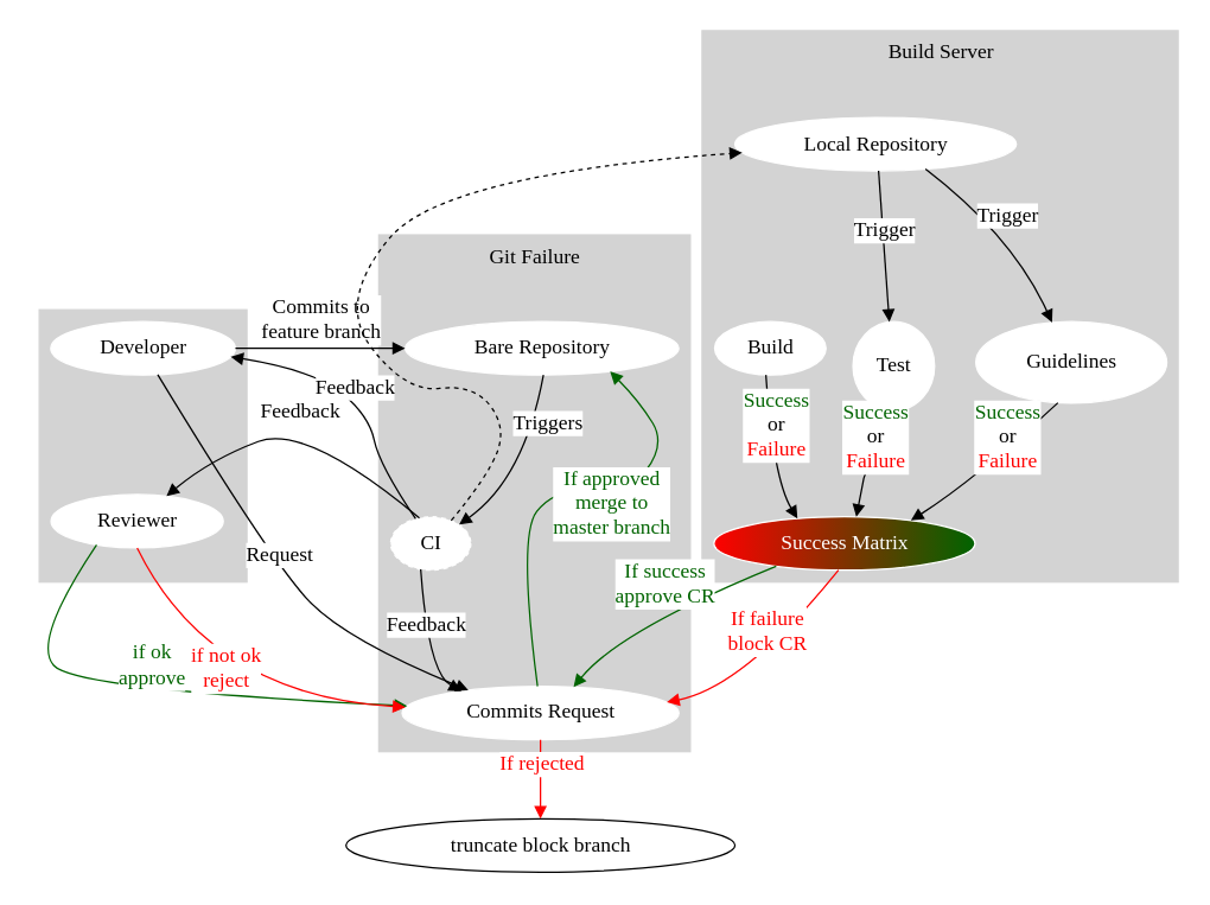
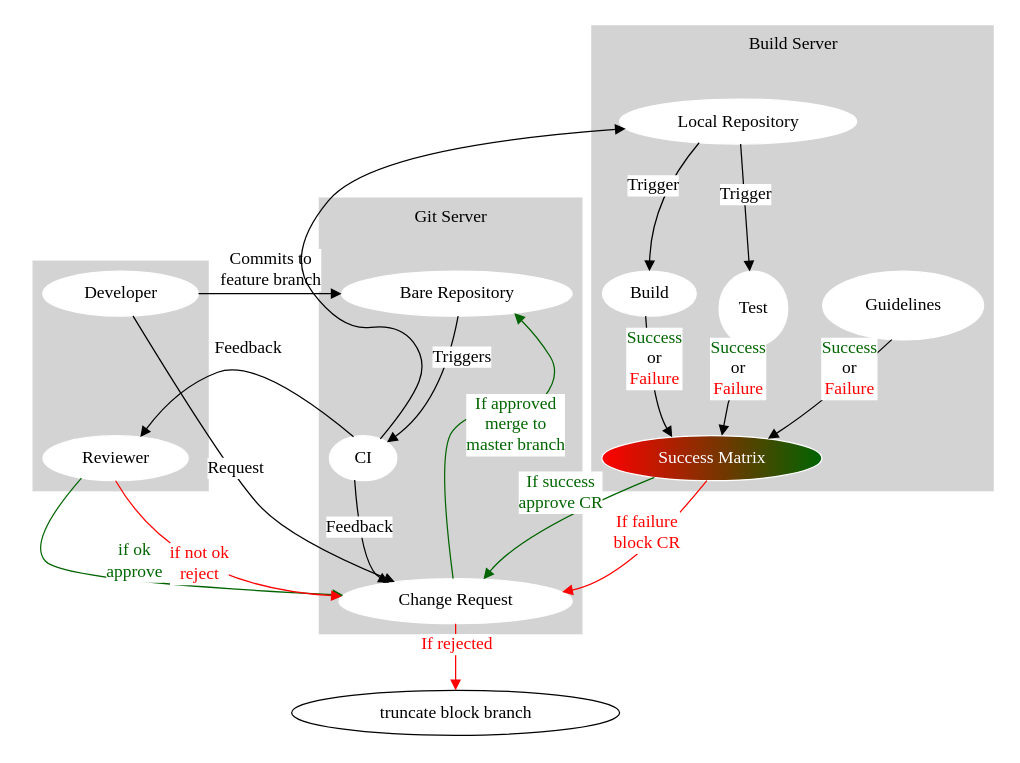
- <mxCell id="41" style="html=1;endArrow=block;dashed=0;endFill=1;startArrow=none;startFill=0;fillColor=black;strokeColor=black;strokeWidth=1;curved=1;exitX=0.691;exitY=1.0;entryX=0.394;entryY=0.0;" parent="1" source="10" target="14" edge="1"><mxGeometry relative="1" as="geometry"><mxPoint x="626.2" y="113.42" as="sourcePoint" /><mxPoint x="708.4" y="206.11" as="targetPoint" /><Array as="points"><mxPoint x="682.051" y="158.059" /></Array></mxGeometry></mxCell>
- <mxCell id="42" value="&lt;font style='font-size: 14.0px;' face='Times,serif' color='#000000'&gt;Trigger&lt;/font&gt;" style="edgeLabel;html=1;align=center;verticalAlign=bottom;resizable=0;points=[];" parent="41" vertex="1" connectable="0"><mxGeometry relative="1" as="geometry" /></mxCell>
+ <mxCell id="37" style="html=1;endArrow=block;dashed=0;endFill=1;startArrow=none;startFill=0;fillColor=black;strokeColor=black;strokeWidth=1;curved=1;exitX=0.326;exitY=1.0;entryX=0.494;entryY=0.0;" parent="1" source="10" target="12" edge="1"><mxGeometry relative="1" as="geometry"><mxPoint x="556.95" y="113.85" as="sourcePoint" /><mxPoint x="518.53" y="204.76" as="targetPoint" /><Array as="points"><mxPoint x="520.525" y="158.672" /></Array></mxGeometry></mxCell>
+ <mxCell id="38" value="&lt;font style='font-size: 14.0px;' face='Times,serif' color='#000000'&gt;Trigger&lt;/font&gt;" style="edgeLabel;html=1;align=center;verticalAlign=bottom;resizable=0;points=[];" parent="37" vertex="1" connectable="0"><mxGeometry relative="1" as="geometry" /></mxCell>
- <mxCell id="32" style="html=1;endArrow=block;dashed=1;endFill=1;startArrow=none;startFill=0;fillColor=black;strokeColor=black;strokeWidth=1;curved=1;exitX=0.811;exitY=0.0;entryX=0.0;entryY=0.667;" parent="1" source="9" target="10" edge="1"><mxGeometry relative="1" as="geometry"><mxPoint x="306.8" y="351.26" as="sourcePoint" /><mxPoint x="487.24" y="102.52" as="targetPoint" /><Array as="points"><mxPoint x="328.432" y="320.861" /><mxPoint x="341.154" y="287.609" /><mxPoint x="319.08" y="258.475" /><mxPoint x="272.92" y="264.025" /><mxPoint x="226.529" y="202.782" /><mxPoint x="297.775" y="117.16" /></Array></mxGeometry></mxCell>
+ <mxCell id="32" style="html=1;endArrow=block;dashed=0;endFill=1;startArrow=none;startFill=0;fillColor=black;strokeColor=black;strokeWidth=1;curved=1;exitX=0.811;exitY=0.0;entryX=0.0;entryY=0.667;" parent="1" source="9" target="10" edge="1"><mxGeometry relative="1" as="geometry"><mxPoint x="306.8" y="351.26" as="sourcePoint" /><mxPoint x="487.24" y="102.52" as="targetPoint" /><Array as="points"><mxPoint x="328.432" y="320.861" /><mxPoint x="341.154" y="287.609" /><mxPoint x="319.08" y="258.475" /><mxPoint x="272.92" y="264.025" /><mxPoint x="226.529" y="202.782" /><mxPoint x="297.775" y="117.16" /></Array></mxGeometry></mxCell>
- <mxCell id="3" value="&lt;font style='font-size: 14.0px;' face='Times,serif' color='#000000'&gt;Git Failure&lt;/font&gt;" style="verticalAlign=top;html=1;rounded=0;labelBackgroundColor=none;strokeColor=lightgrey;fillColor=lightgrey;strokeWidth=1;dashed=0;" parent="1" vertex="1"><mxGeometry x="255" y="157.75" width="210" height="348.5" as="geometry" /></mxCell>
+ <mxCell id="3" value="&lt;font style='font-size: 14.0px;' face='Times,serif' color='#000000'&gt;Git Server&lt;/font&gt;" style="verticalAlign=top;html=1;rounded=0;labelBackgroundColor=none;strokeColor=lightgrey;fillColor=lightgrey;strokeWidth=1;dashed=0;" parent="1" vertex="1"><mxGeometry x="255" y="157.75" width="210" height="348.5" as="geometry" /></mxCell>
- <mxCell id="26" style="html=1;endArrow=block;dashed=0;endFill=1;startArrow=none;startFill=0;fillColor=black;strokeColor=black;strokeWidth=1;curved=1;exitX=0.285;exitY=0.0;entryX=1.0;entryY=0.675;" parent="1" source="9" target="5" edge="1"><mxGeometry relative="1" as="geometry"><mxPoint x="278.39" y="349.42" as="sourcePoint" /><mxPoint x="168.19" y="240.54" as="targetPoint" /><Array as="points"><mxPoint x="255.388" y="312.957" /><mxPoint x="248.434" y="279.764" /><mxPoint x="211.845" y="249.329" /></Array></mxGeometry></mxCell>
- <mxCell id="27" value="&lt;font style='font-size: 14.0px;' face='Times,serif' color='#000000'&gt;Feedback&lt;/font&gt;" style="edgeLabel;html=1;align=center;verticalAlign=bottom;resizable=0;points=[];" parent="26" vertex="1" connectable="0"><mxGeometry relative="1" as="geometry" /></mxCell>
- <mxCell id="6" value="&lt;font style='font-size: 14.0px;' face='Times,serif' color='#000000'&gt;Reviewer&lt;/font&gt;" style="ellipse;verticalAlign=middle;html=1;rounded=0;labelBackgroundColor=none;strokeColor=white;fillColor=white;strokeWidth=1;dashed=0;" parent="1" vertex="1"><mxGeometry x="33.95" y="332.88" width="116.1" height="36" as="geometry" /></mxCell>
+ <mxCell id="6" value="&lt;font style='font-size: 14.0px;' face='Times,serif' color='#000000'&gt;Reviewer&lt;/font&gt;" style="ellipse;verticalAlign=middle;html=1;rounded=0;labelBackgroundColor=none;strokeColor=white;fillColor=white;strokeWidth=1;dashed=0;" parent="1" vertex="1"><mxGeometry x="33.95" y="347.88" width="116.1" height="36" as="geometry" /></mxCell>
- <mxCell id="9" value="&lt;font style='font-size: 14.0px;' face='Times,serif' color='#000000'&gt;CI&lt;/font&gt;" style="ellipse;verticalAlign=middle;html=1;rounded=0;labelBackgroundColor=none;strokeColor=white;fillColor=white;strokeWidth=1;dashed=1;" parent="1" vertex="1"><mxGeometry x="263" y="347.88" width="54" height="36" as="geometry" /></mxCell>
+ <mxCell id="9" value="&lt;font style='font-size: 14.0px;' face='Times,serif' color='#000000'&gt;CI&lt;/font&gt;" style="ellipse;verticalAlign=middle;html=1;rounded=0;labelBackgroundColor=none;strokeColor=white;fillColor=white;strokeWidth=1;dashed=0;" parent="1" vertex="1"><mxGeometry x="263" y="347.88" width="54" height="36" as="geometry" /></mxCell>
- <mxCell id="8" value="&lt;font style='font-size: 14.0px;' face='Times,serif' color='#000000'&gt;Commits Request&lt;/font&gt;" style="ellipse;verticalAlign=middle;html=1;rounded=0;labelBackgroundColor=none;strokeColor=white;fillColor=white;strokeWidth=1;dashed=0;" parent="1" vertex="1"><mxGeometry x="270.7" y="462.25" width="186.6" height="36" as="geometry" /></mxCell>
+ <mxCell id="8" value="&lt;font style='font-size: 14.0px;' face='Times,serif' color='#000000'&gt;Change Request&lt;/font&gt;" style="ellipse;verticalAlign=middle;html=1;rounded=0;labelBackgroundColor=none;strokeColor=white;fillColor=white;strokeWidth=1;dashed=0;" parent="1" vertex="1"><mxGeometry x="270.7" y="462.25" width="186.6" height="36" as="geometry" /></mxCell>
